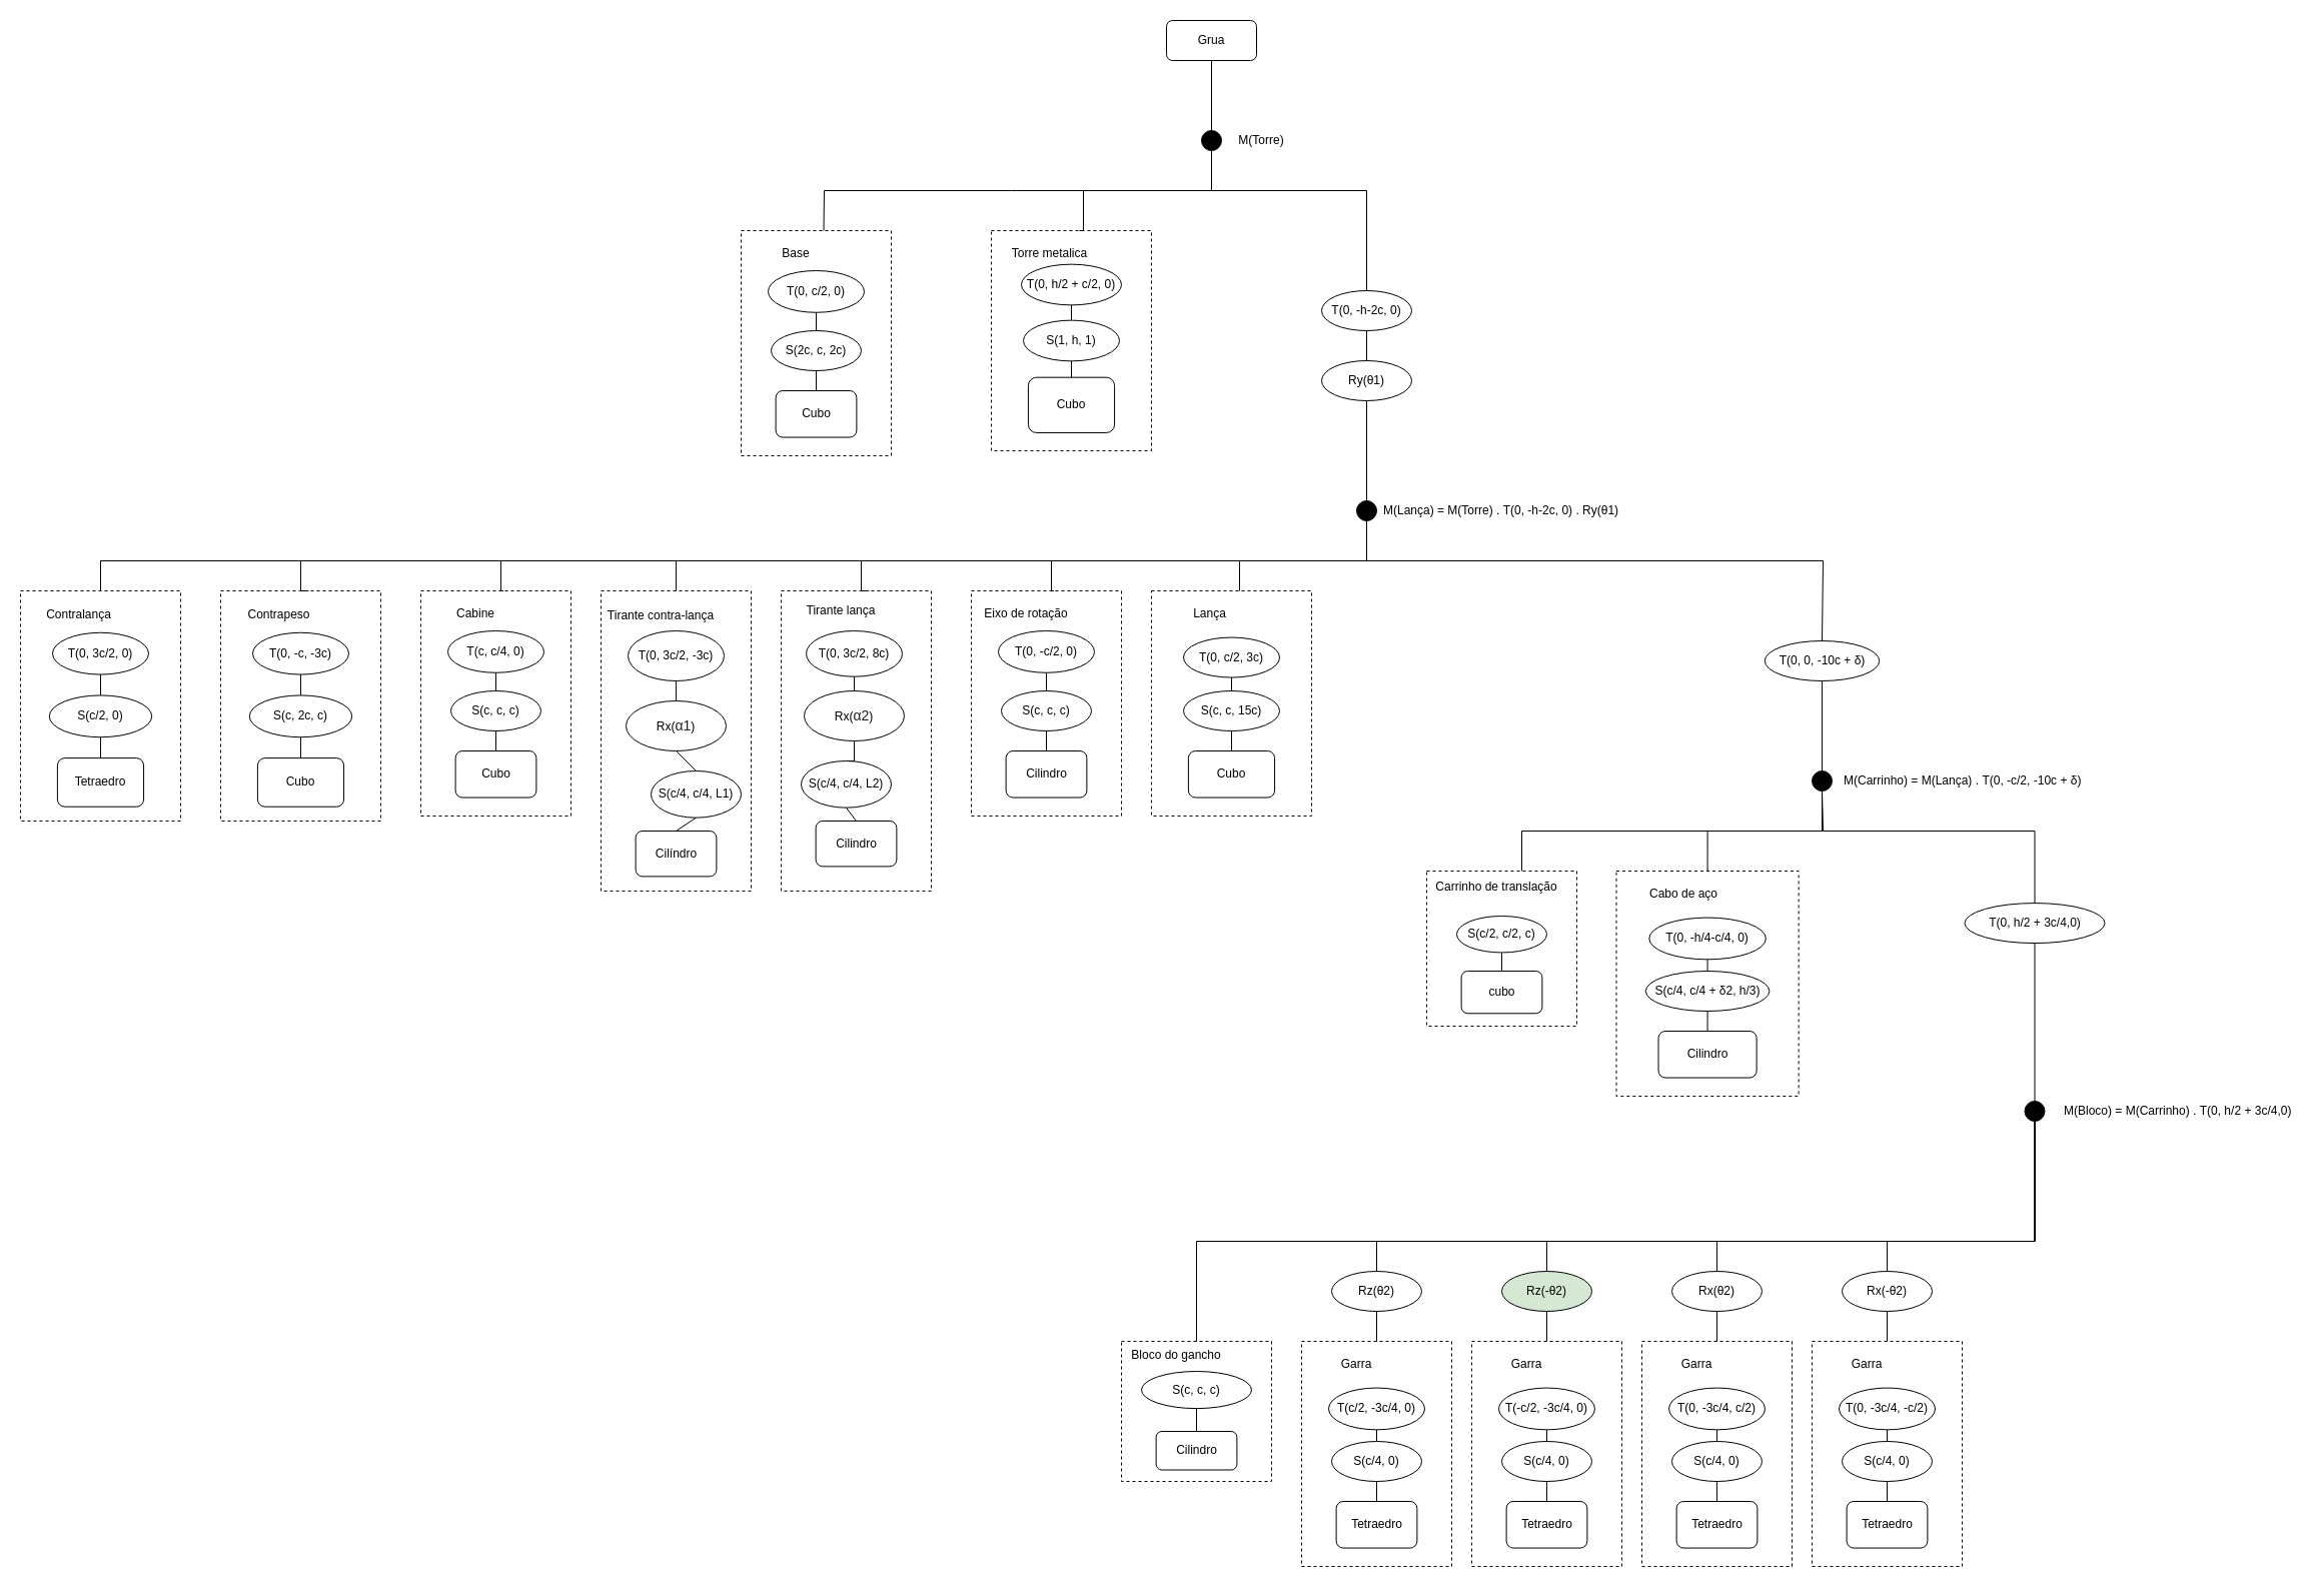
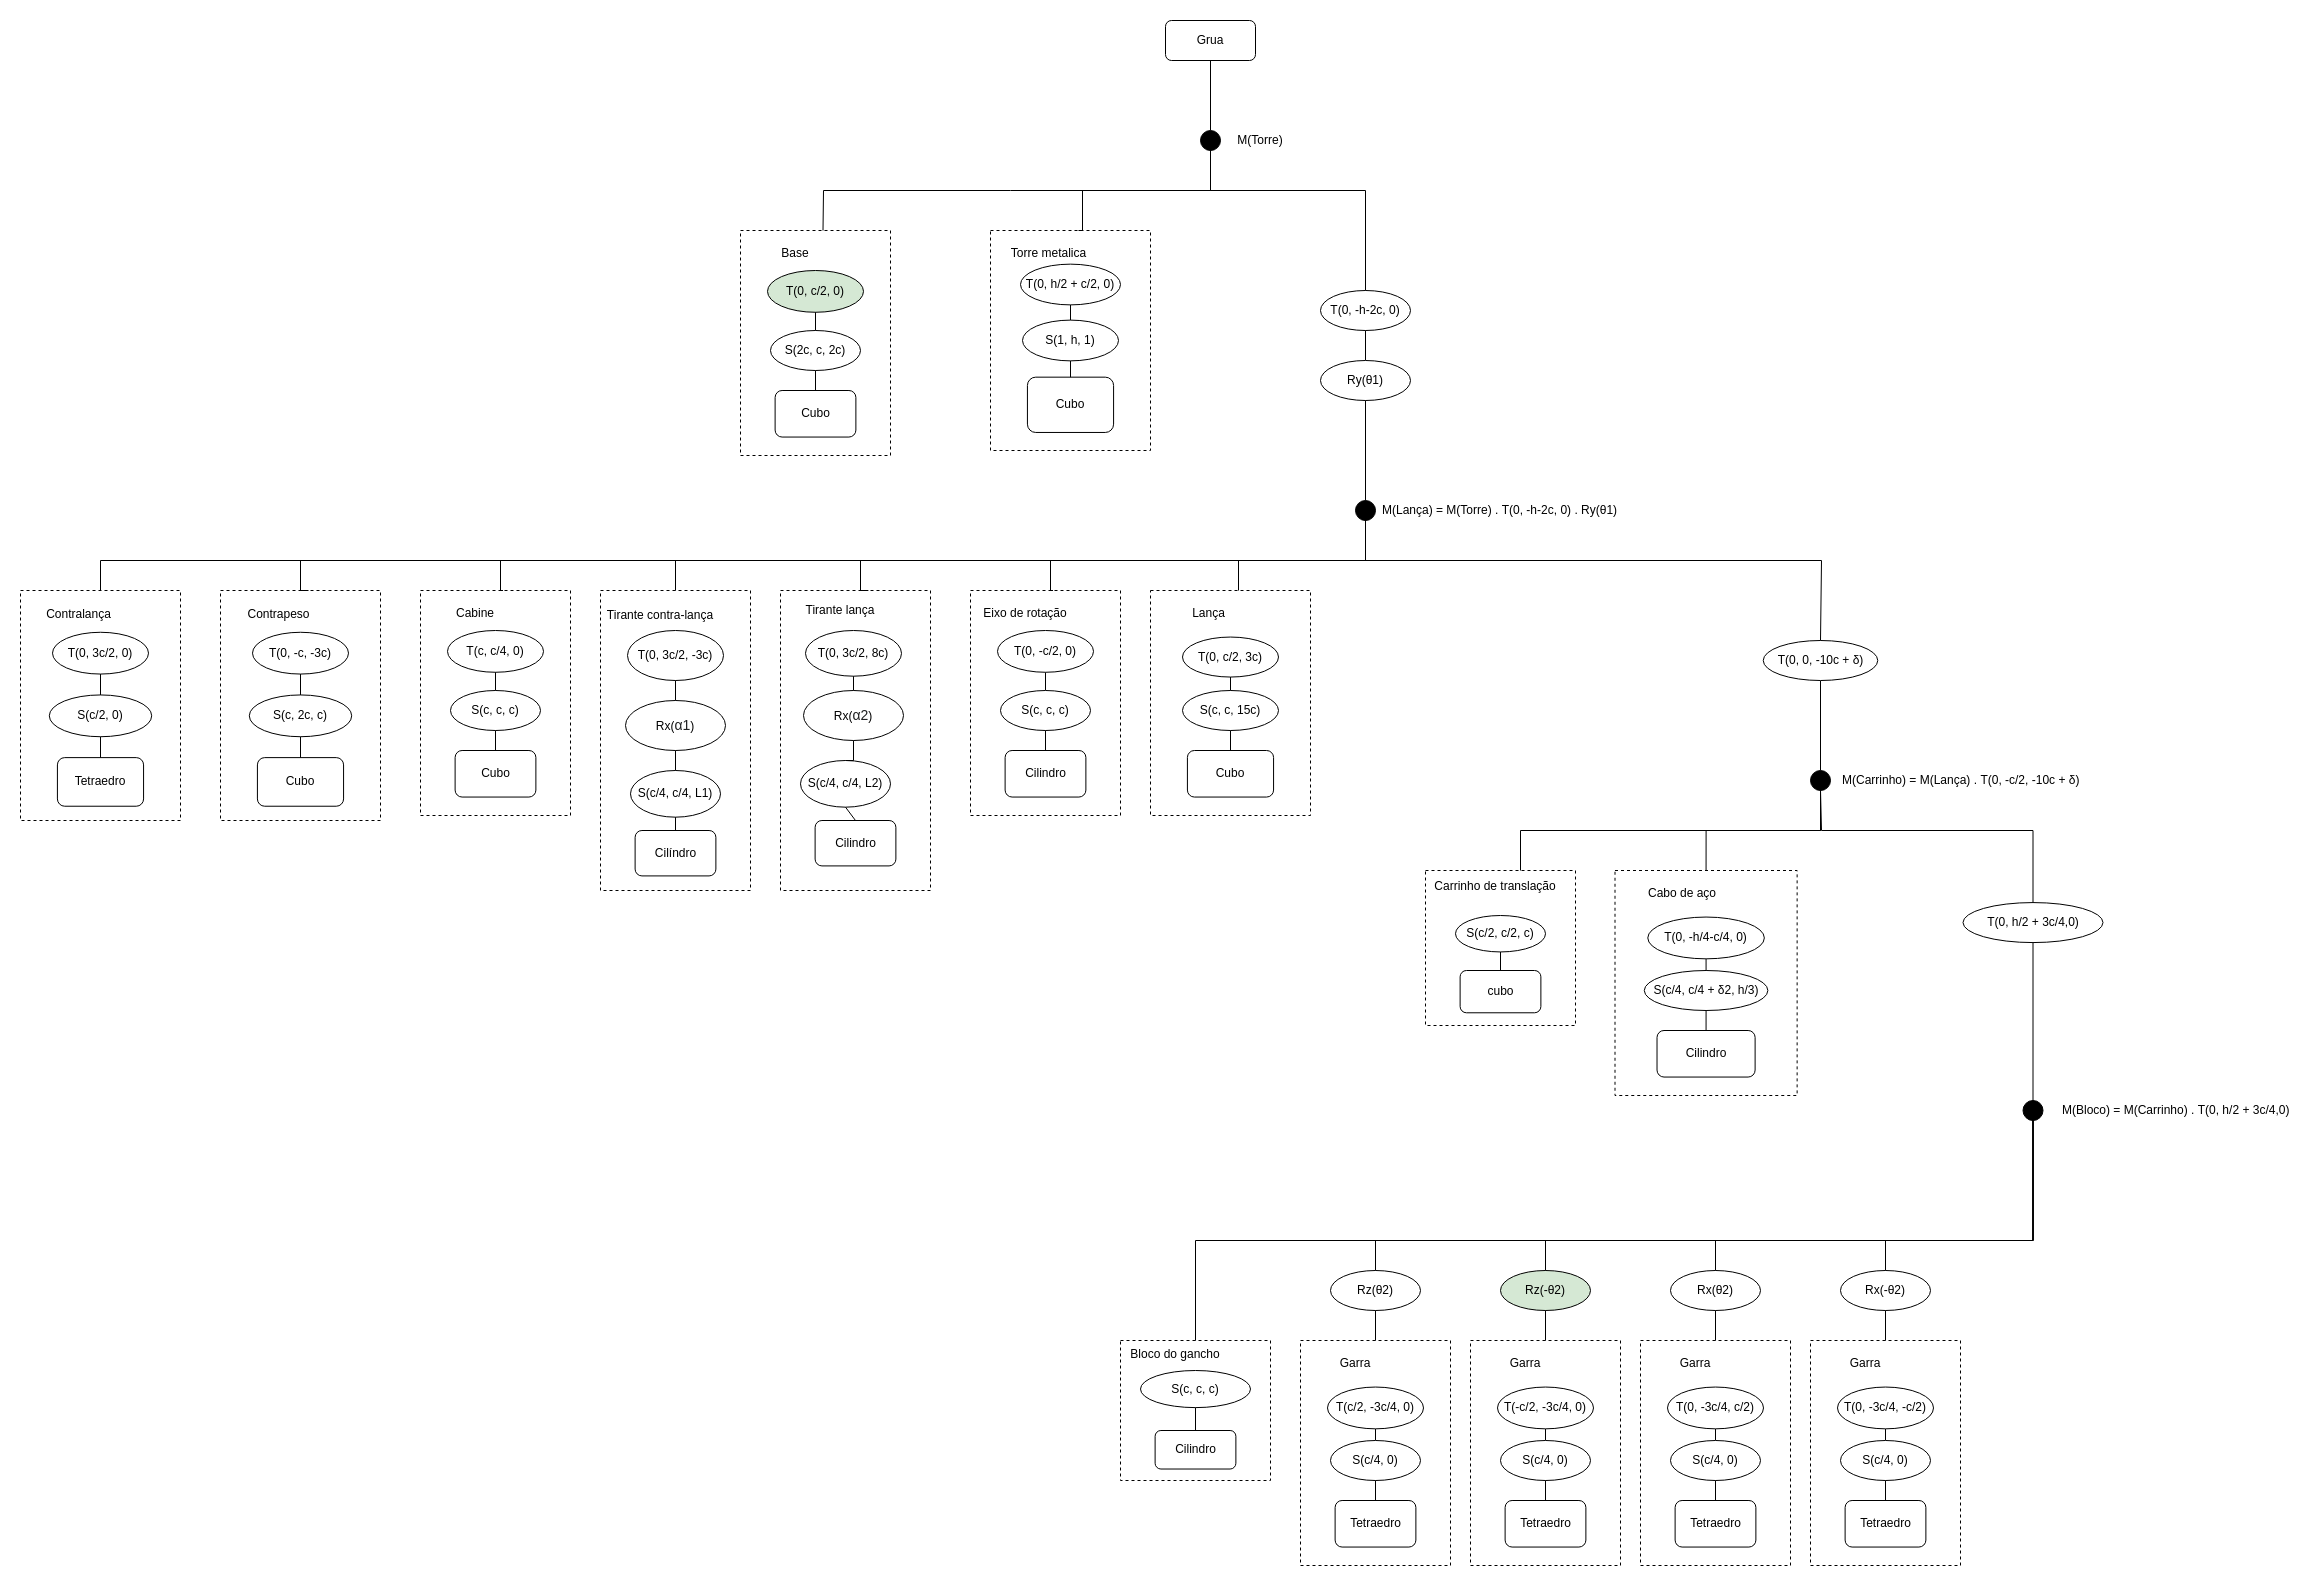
- <mxCell id="146" value="T(0, c/2, 0)" style="ellipse;whiteSpace=wrap;html=1;" vertex="1" parent="140"><mxGeometry x="27" y="39.998" width="96" height="41.778" as="geometry" /></mxCell>
+ <mxCell id="146" value="T(0, c/2, 0)" style="ellipse;whiteSpace=wrap;html=1;fillColor=#d5e8d4;" vertex="1" parent="140"><mxGeometry x="27" y="39.998" width="96" height="41.778" as="geometry" /></mxCell>
- <mxCell id="32" value="S(c/4, c/4, L1)" style="ellipse;whiteSpace=wrap;html=1;" vertex="1" parent="28"><mxGeometry x="50" y="180" width="90" height="46.67" as="geometry" /></mxCell>
+ <mxCell id="32" value="S(c/4, c/4, L1)" style="ellipse;whiteSpace=wrap;html=1;" vertex="1" parent="28"><mxGeometry x="30" y="180" width="90" height="46.67" as="geometry" /></mxCell>
